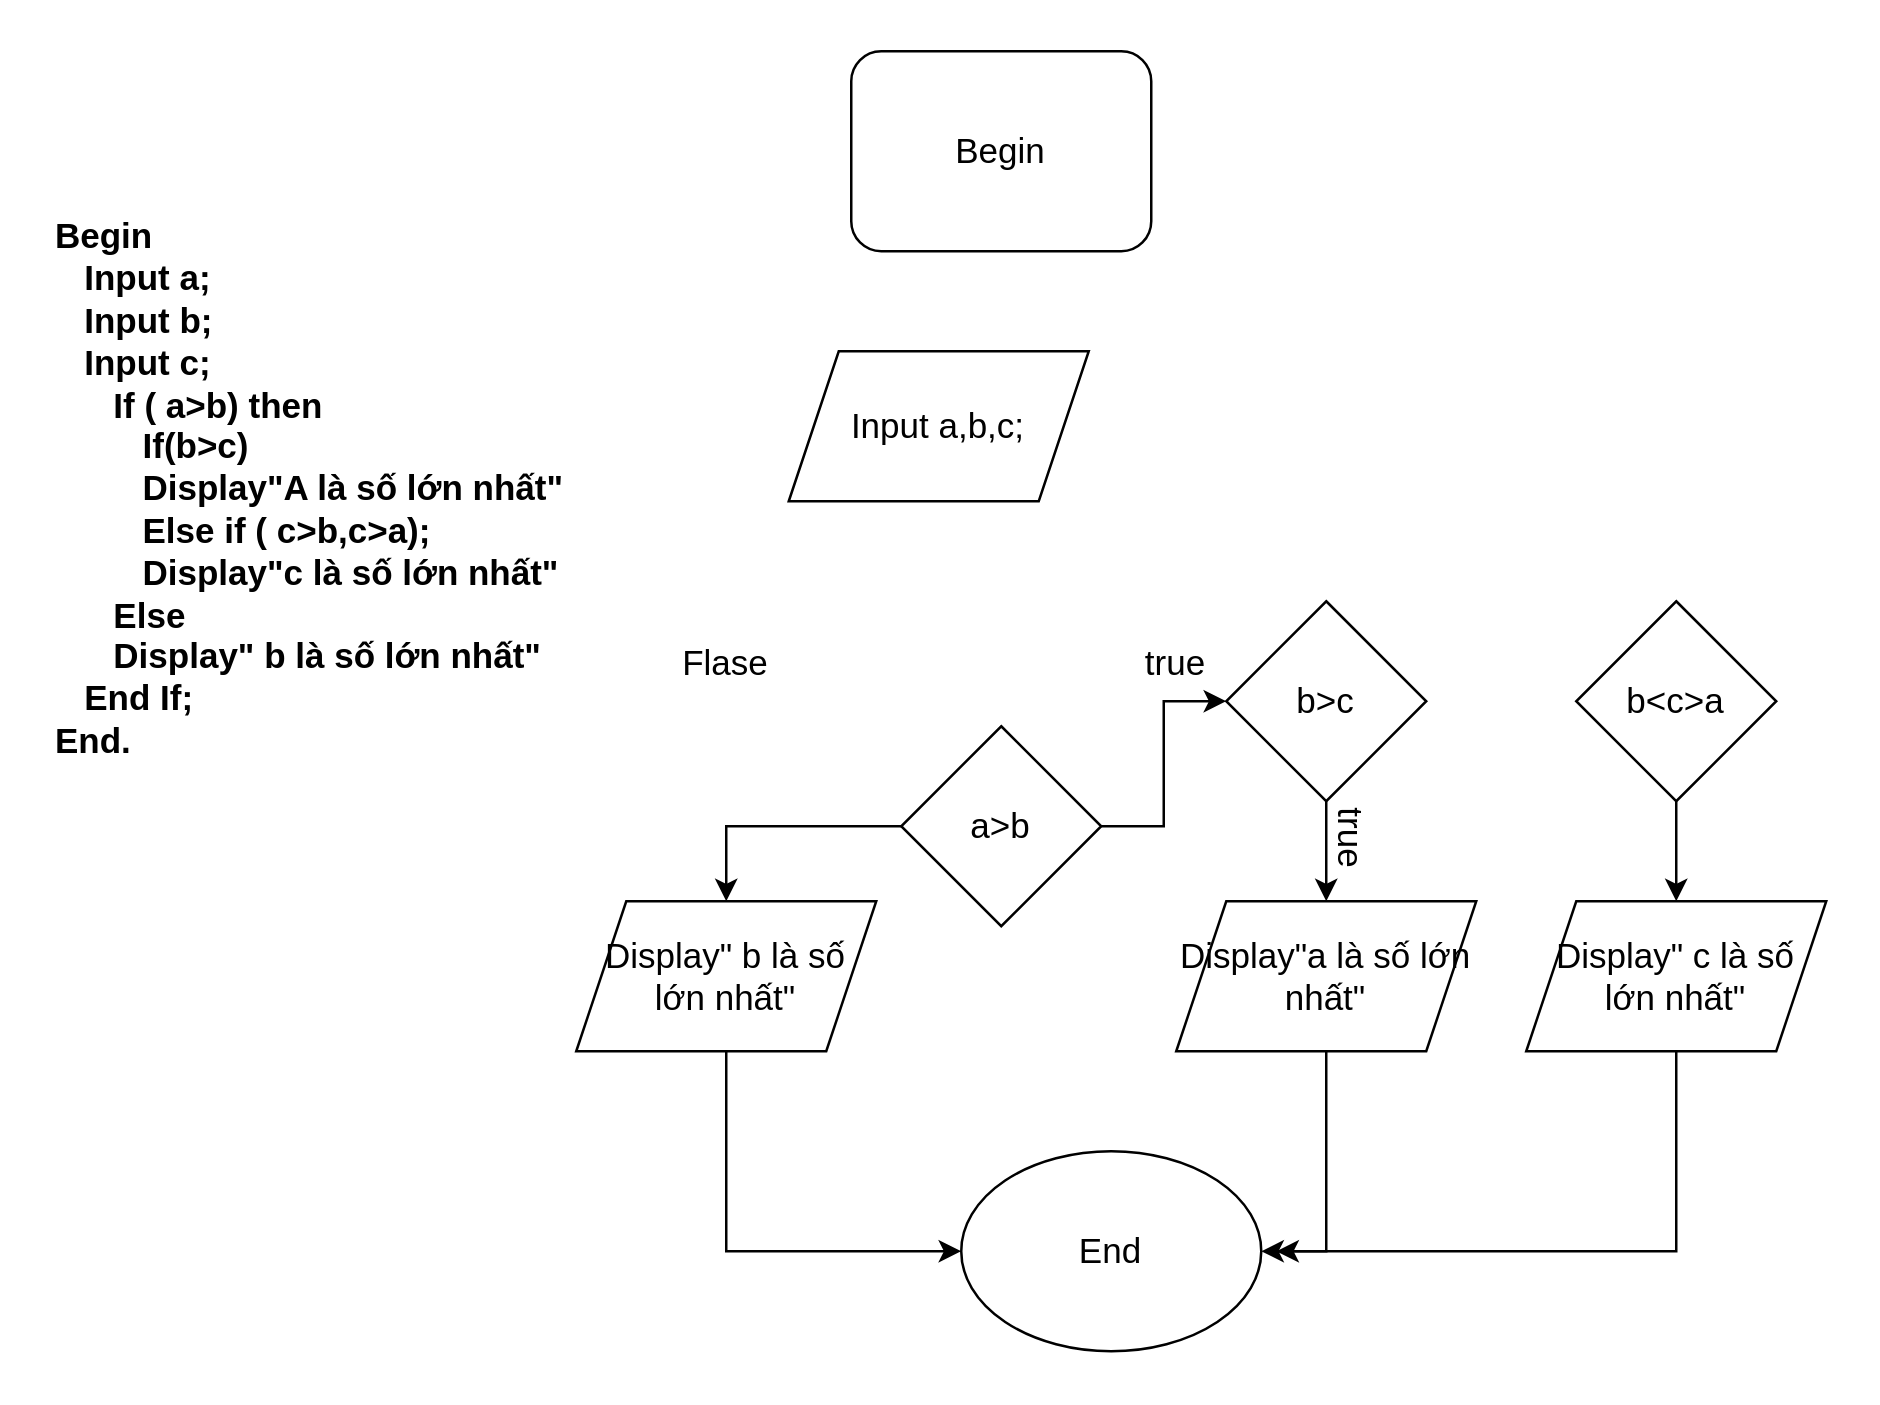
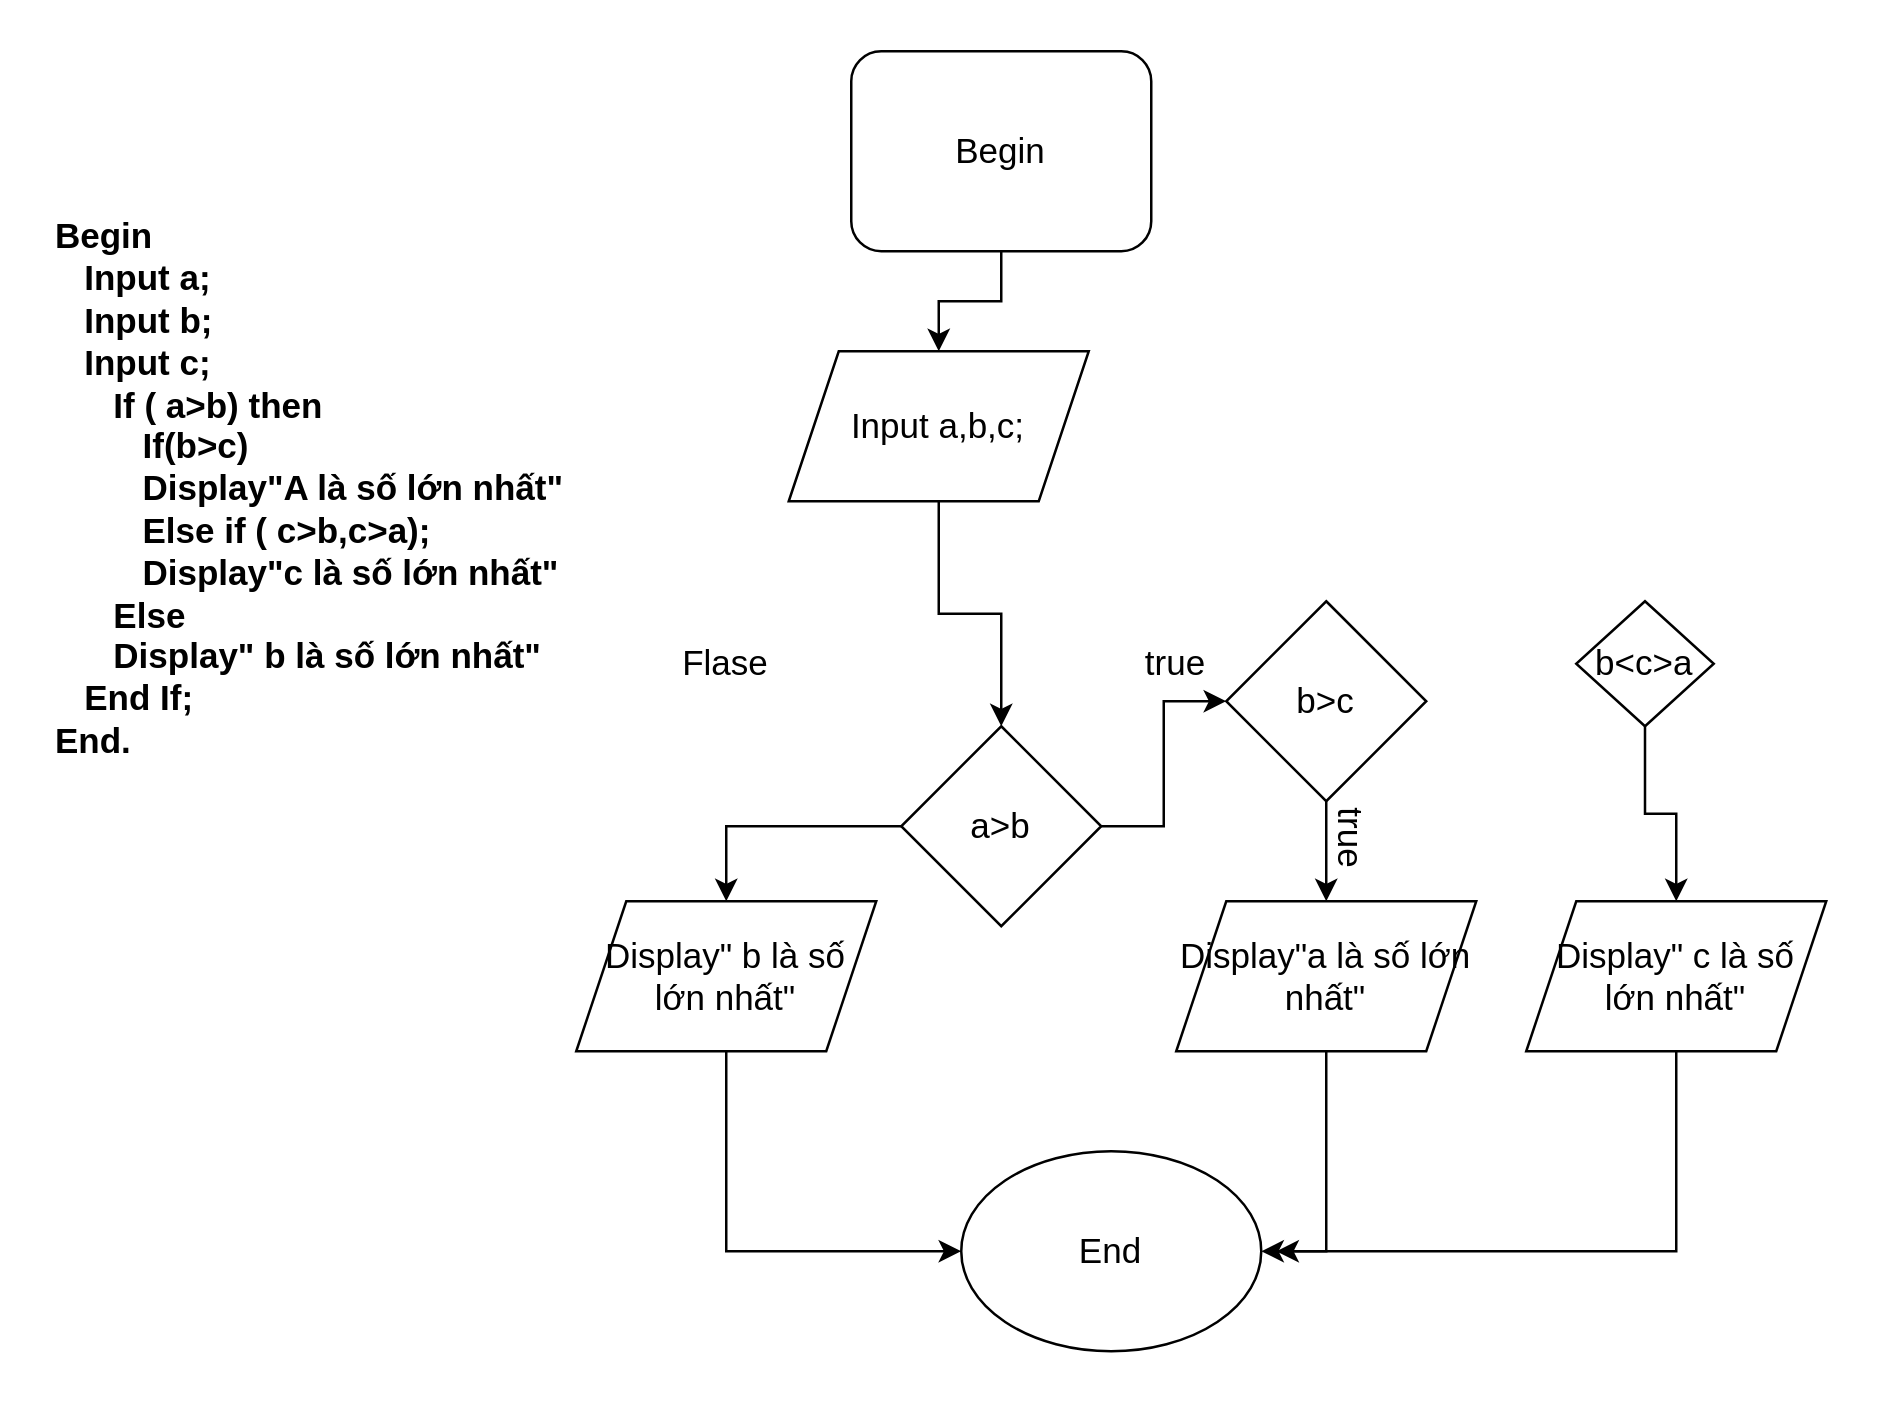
+ <mxCell id="3" style="edgeStyle=orthogonalEdgeStyle;rounded=0;orthogonalLoop=1;jettySize=auto;html=1;exitX=0.5;exitY=1;exitDx=0;exitDy=0;entryX=0.5;entryY=0;entryDx=0;entryDy=0;fontSize=14;" edge="1" parent="1" source="4" target="6"><mxGeometry relative="1" as="geometry" /></mxCell>
+ <mxCell id="5" style="edgeStyle=orthogonalEdgeStyle;rounded=0;orthogonalLoop=1;jettySize=auto;html=1;exitX=0.5;exitY=1;exitDx=0;exitDy=0;entryX=0.5;entryY=0;entryDx=0;entryDy=0;fontSize=14;" edge="1" parent="1" source="6" target="9"><mxGeometry relative="1" as="geometry" /></mxCell>
- <mxCell id="15" value="b&amp;lt;c&amp;gt;a" style="rhombus;whiteSpace=wrap;html=1;fontSize=14;" vertex="1" parent="1"><mxGeometry x="630" y="240" width="80" height="80" as="geometry" /></mxCell>
+ <mxCell id="15" value="b&amp;lt;c&amp;gt;a" style="rhombus;whiteSpace=wrap;html=1;fontSize=14;" vertex="1" parent="1"><mxGeometry x="630" y="240" width="55" height="50" as="geometry" /></mxCell>
